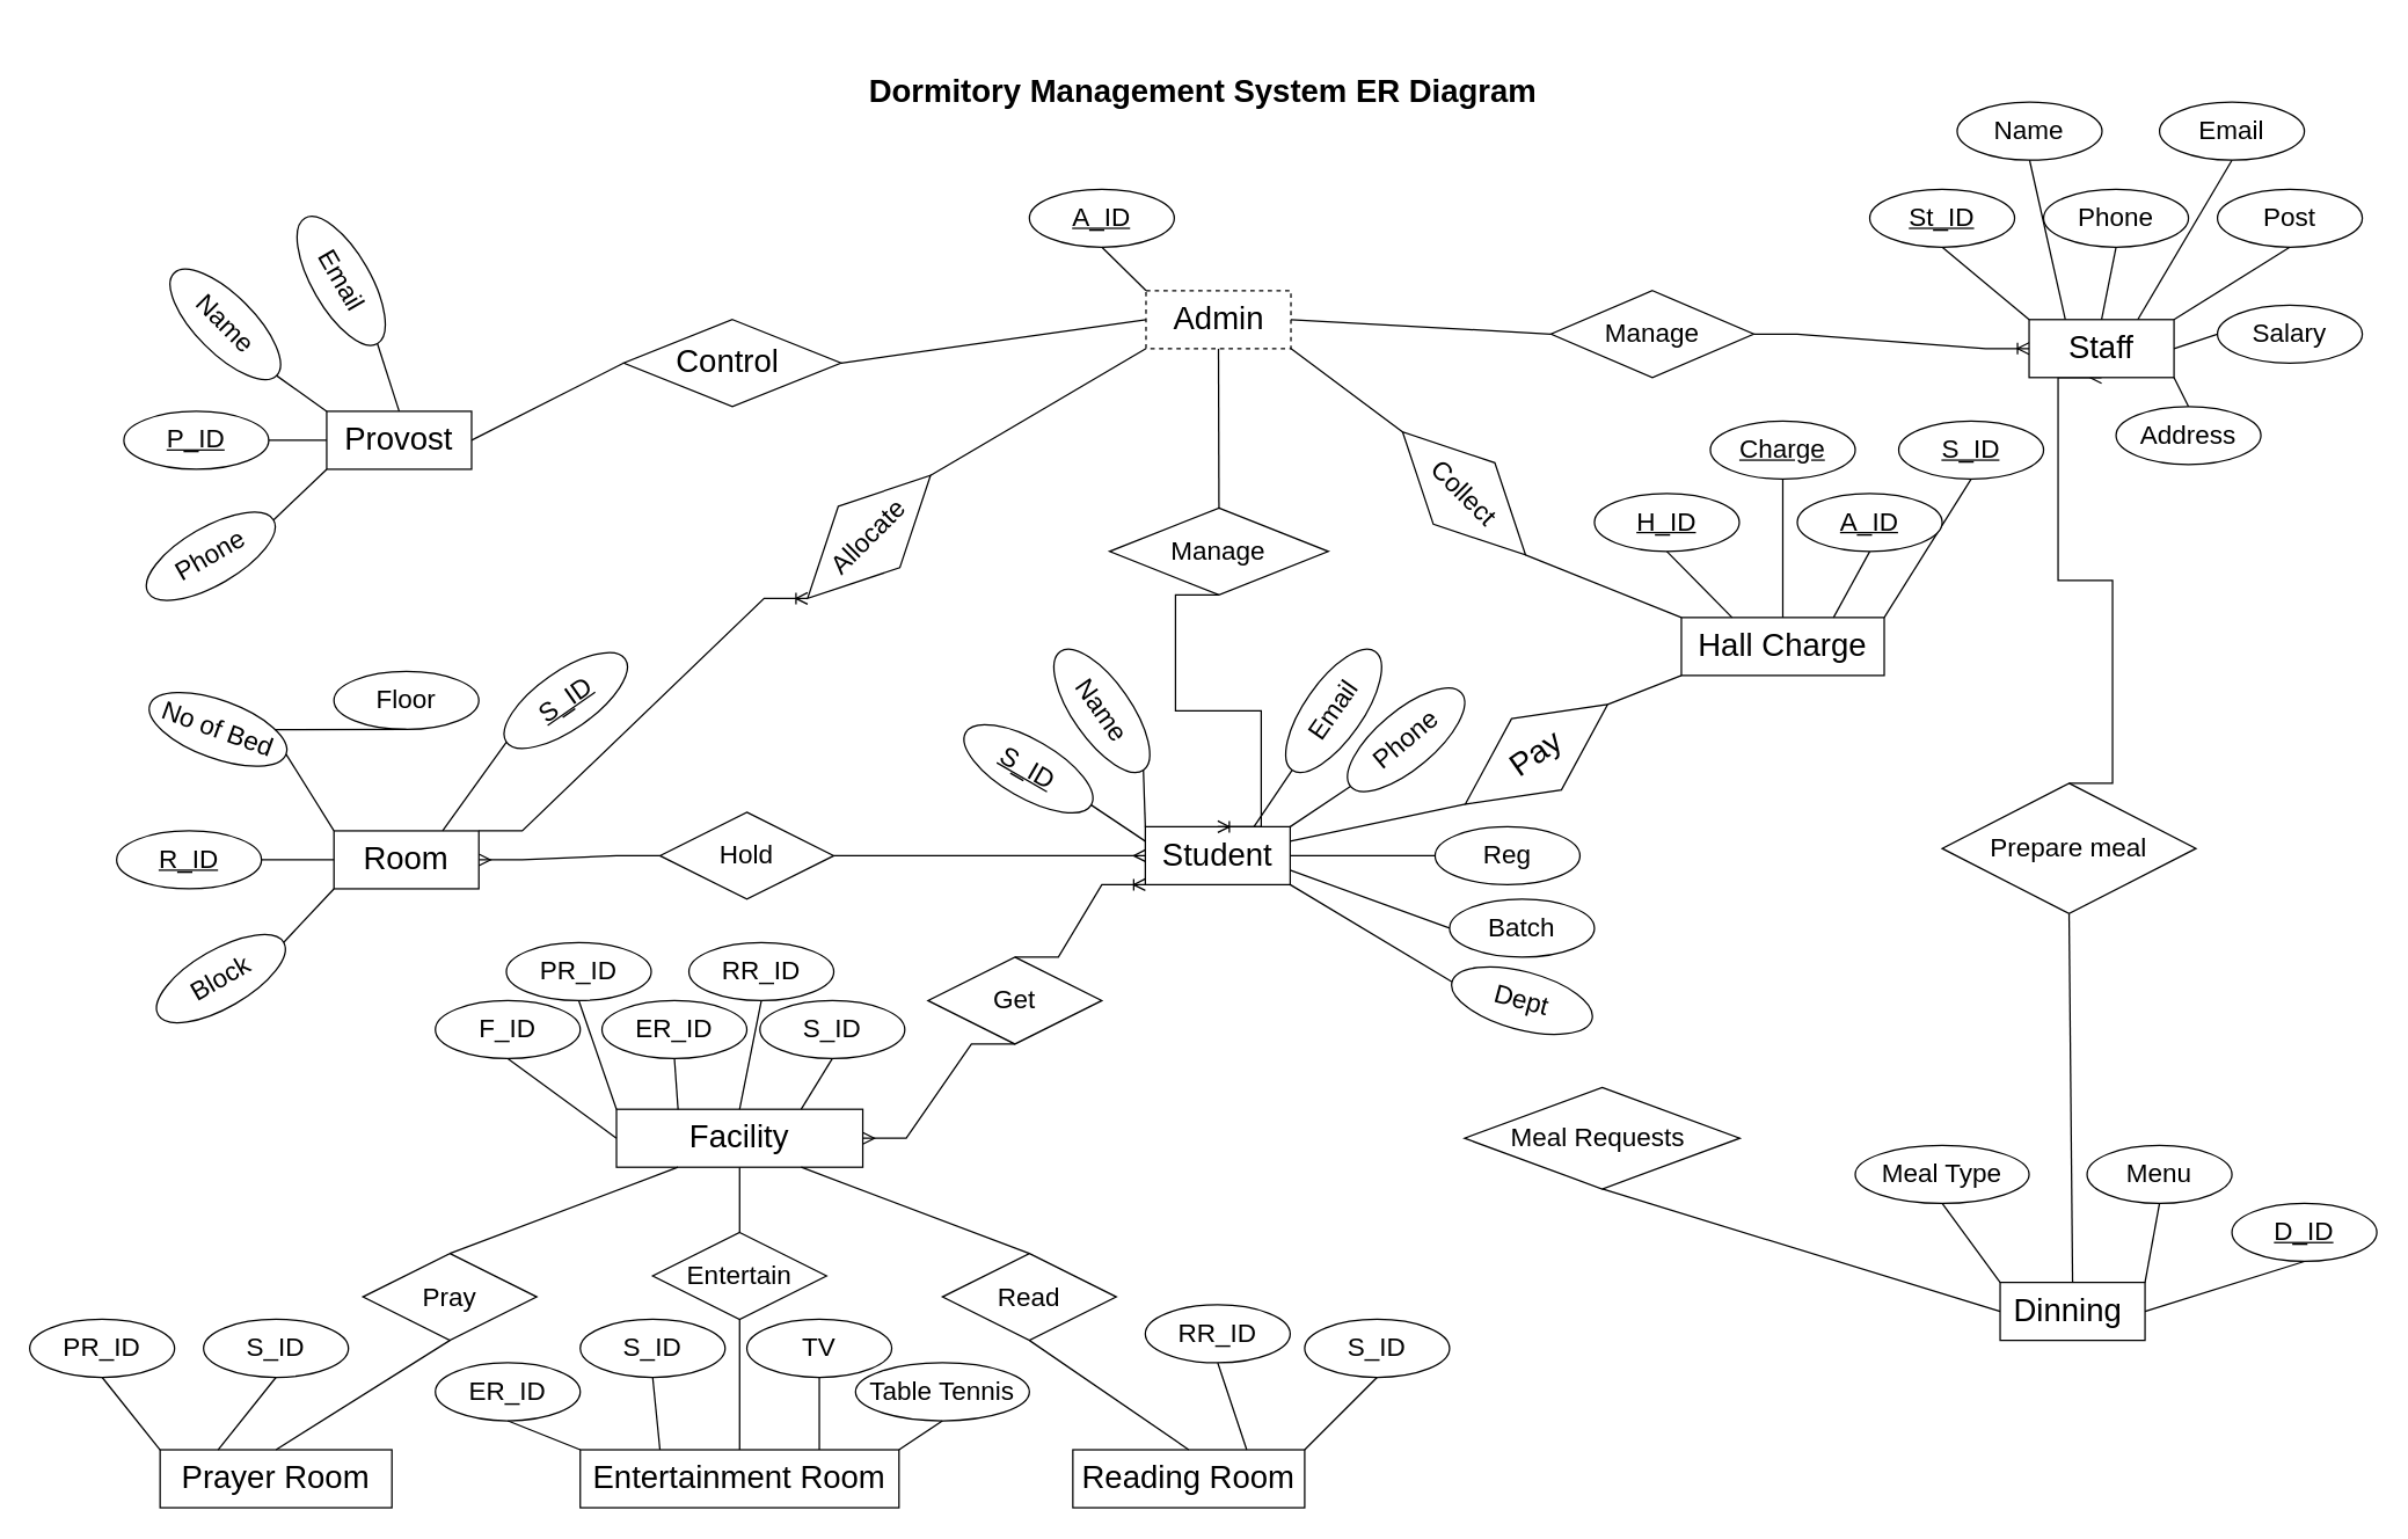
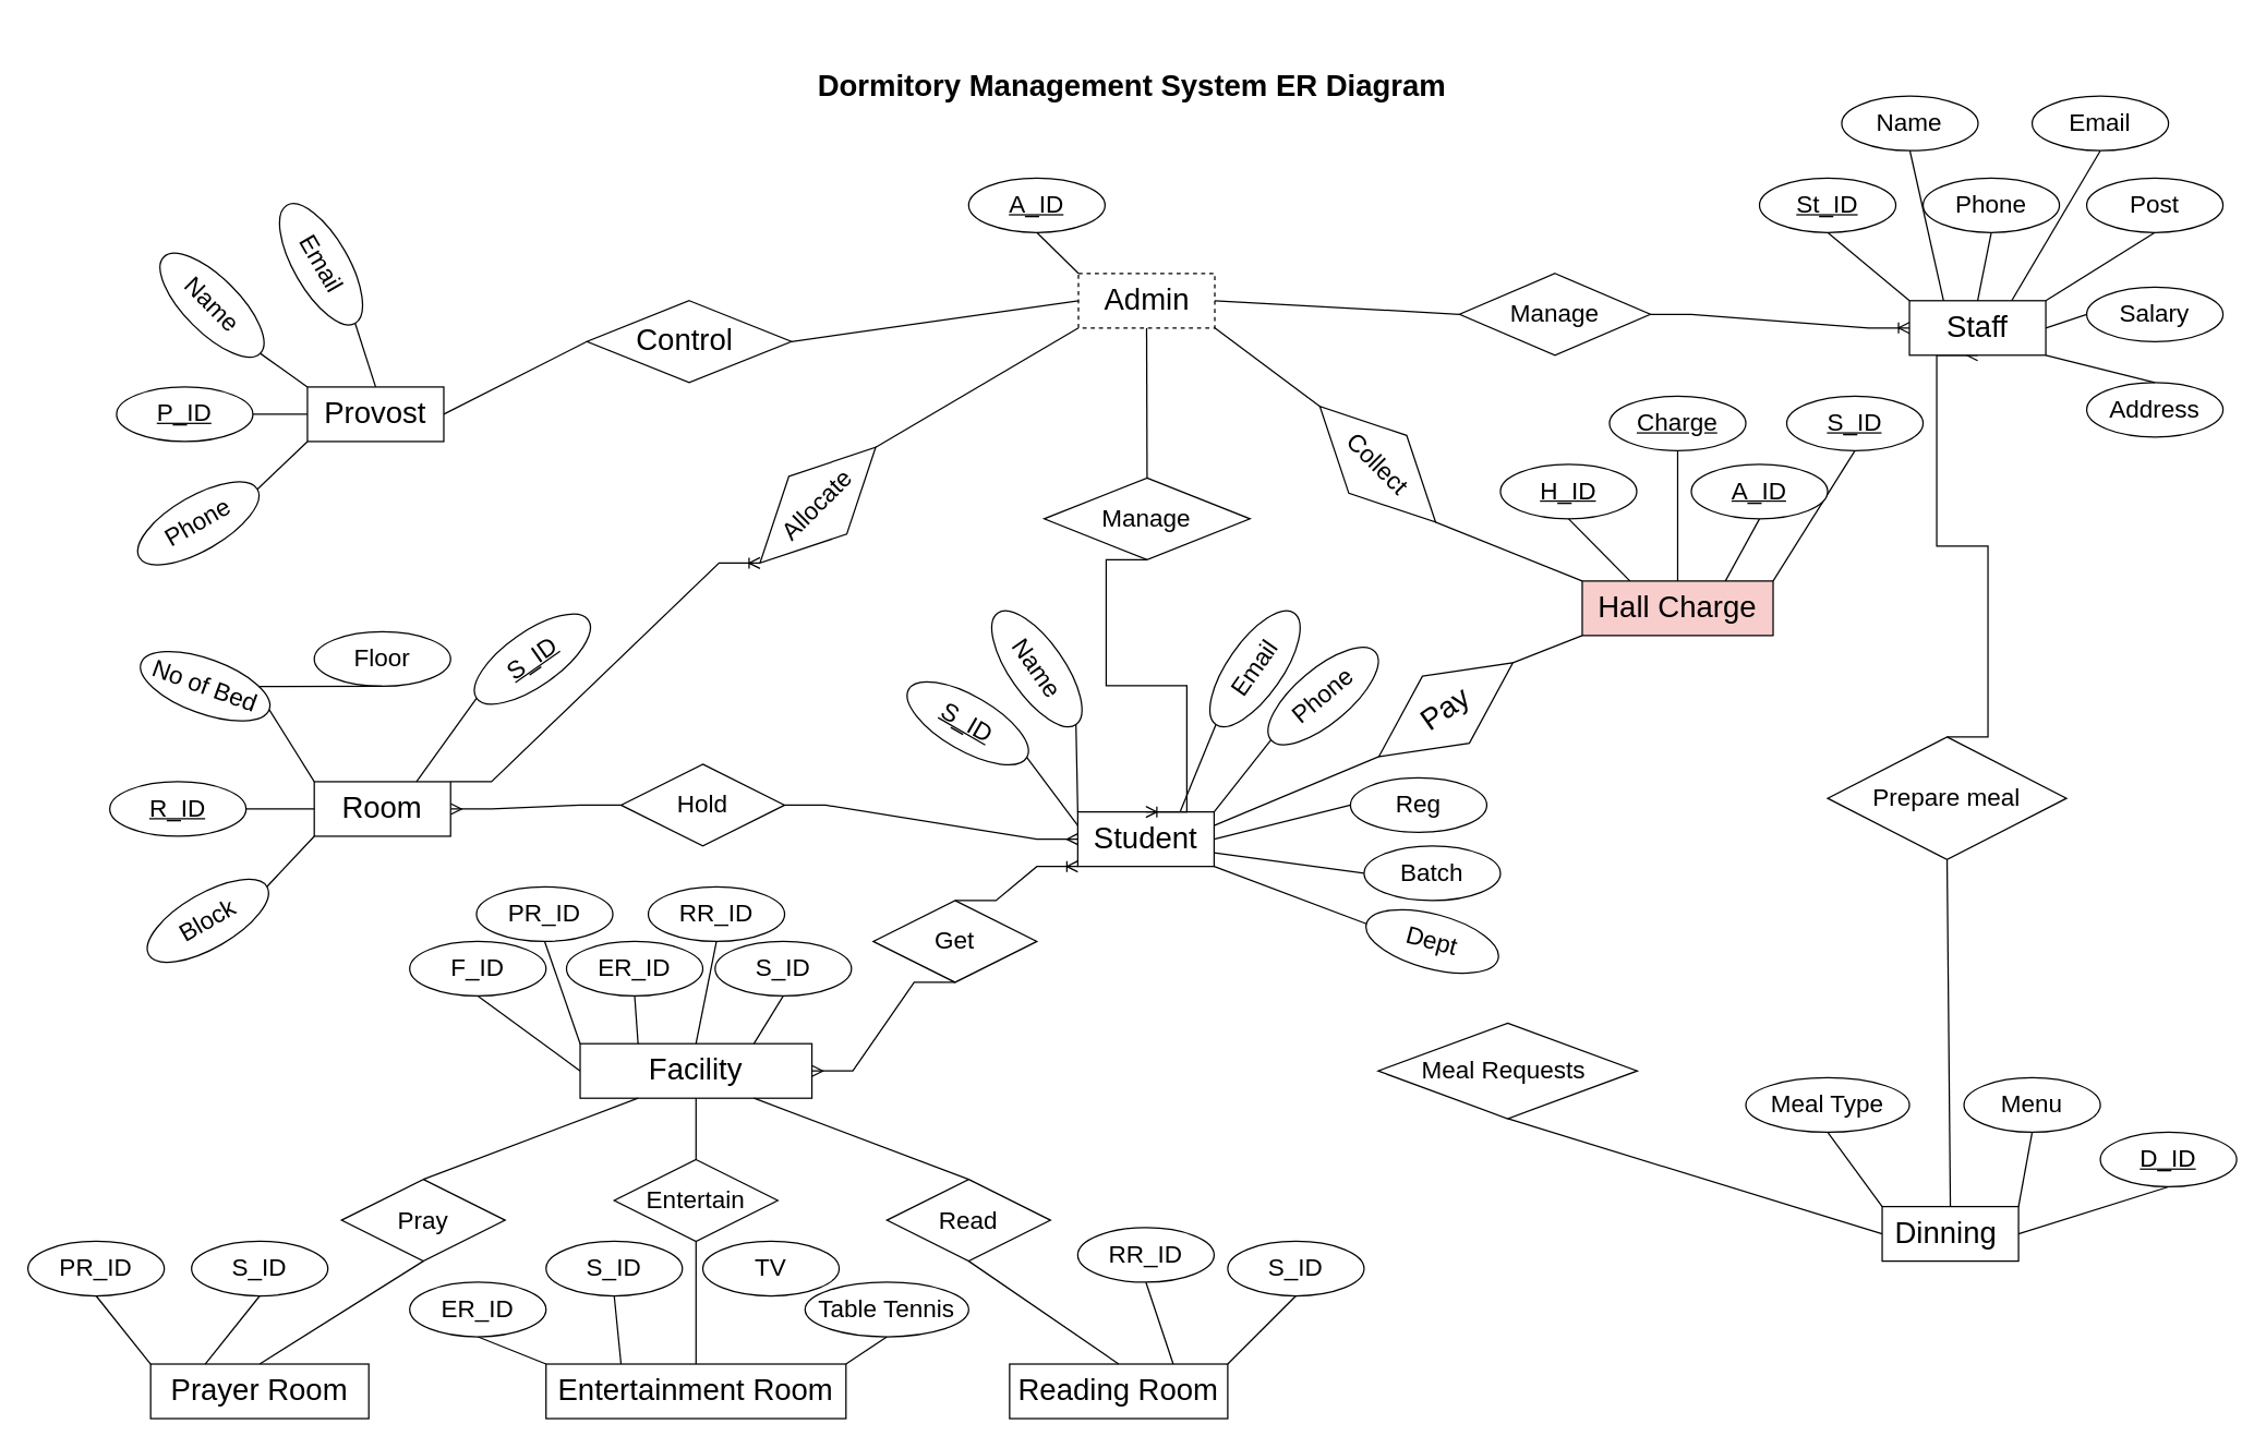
- <mxCell id="53" value="Address" style="ellipse;whiteSpace=wrap;html=1;align=center;fontSize=18;" parent="46" vertex="1"><mxGeometry x="170" y="210" width="100" height="40" as="geometry" /></mxCell>
+ <mxCell id="53" value="Address" style="ellipse;whiteSpace=wrap;html=1;align=center;fontSize=18;" parent="46" vertex="1"><mxGeometry x="240" y="210" width="100" height="40" as="geometry" /></mxCell>
- <mxCell id="4" value="Hall Charge" style="whiteSpace=wrap;html=1;align=center;fontSize=22;" parent="1" vertex="1"><mxGeometry x="1160" y="425.62" width="140" height="40" as="geometry" /></mxCell>
+ <mxCell id="4" value="Hall Charge" style="whiteSpace=wrap;html=1;align=center;fontSize=22;fillColor=#f8cecc;" parent="1" vertex="1"><mxGeometry x="1160" y="425.62" width="140" height="40" as="geometry" /></mxCell>
- <mxCell id="3" value="Student" style="whiteSpace=wrap;html=1;align=center;fontSize=22;" parent="1" vertex="1"><mxGeometry x="790" y="570" width="100" height="40" as="geometry" /></mxCell>
+ <mxCell id="3" value="Student" style="whiteSpace=wrap;html=1;align=center;fontSize=22;" parent="1" vertex="1"><mxGeometry x="790" y="595" width="100" height="40" as="geometry" /></mxCell>
- <mxCell id="138" value="" style="endArrow=none;html=1;rounded=0;entryX=0.5;entryY=1;entryDx=0;entryDy=0;exitX=0.75;exitY=0;exitDx=0;exitDy=0;" edge="1" parent="1" source="107" target="127"><mxGeometry relative="1" as="geometry"><mxPoint x="400" y="990" as="sourcePoint" /><mxPoint x="560" y="990" as="targetPoint" /></mxGeometry></mxCell>
